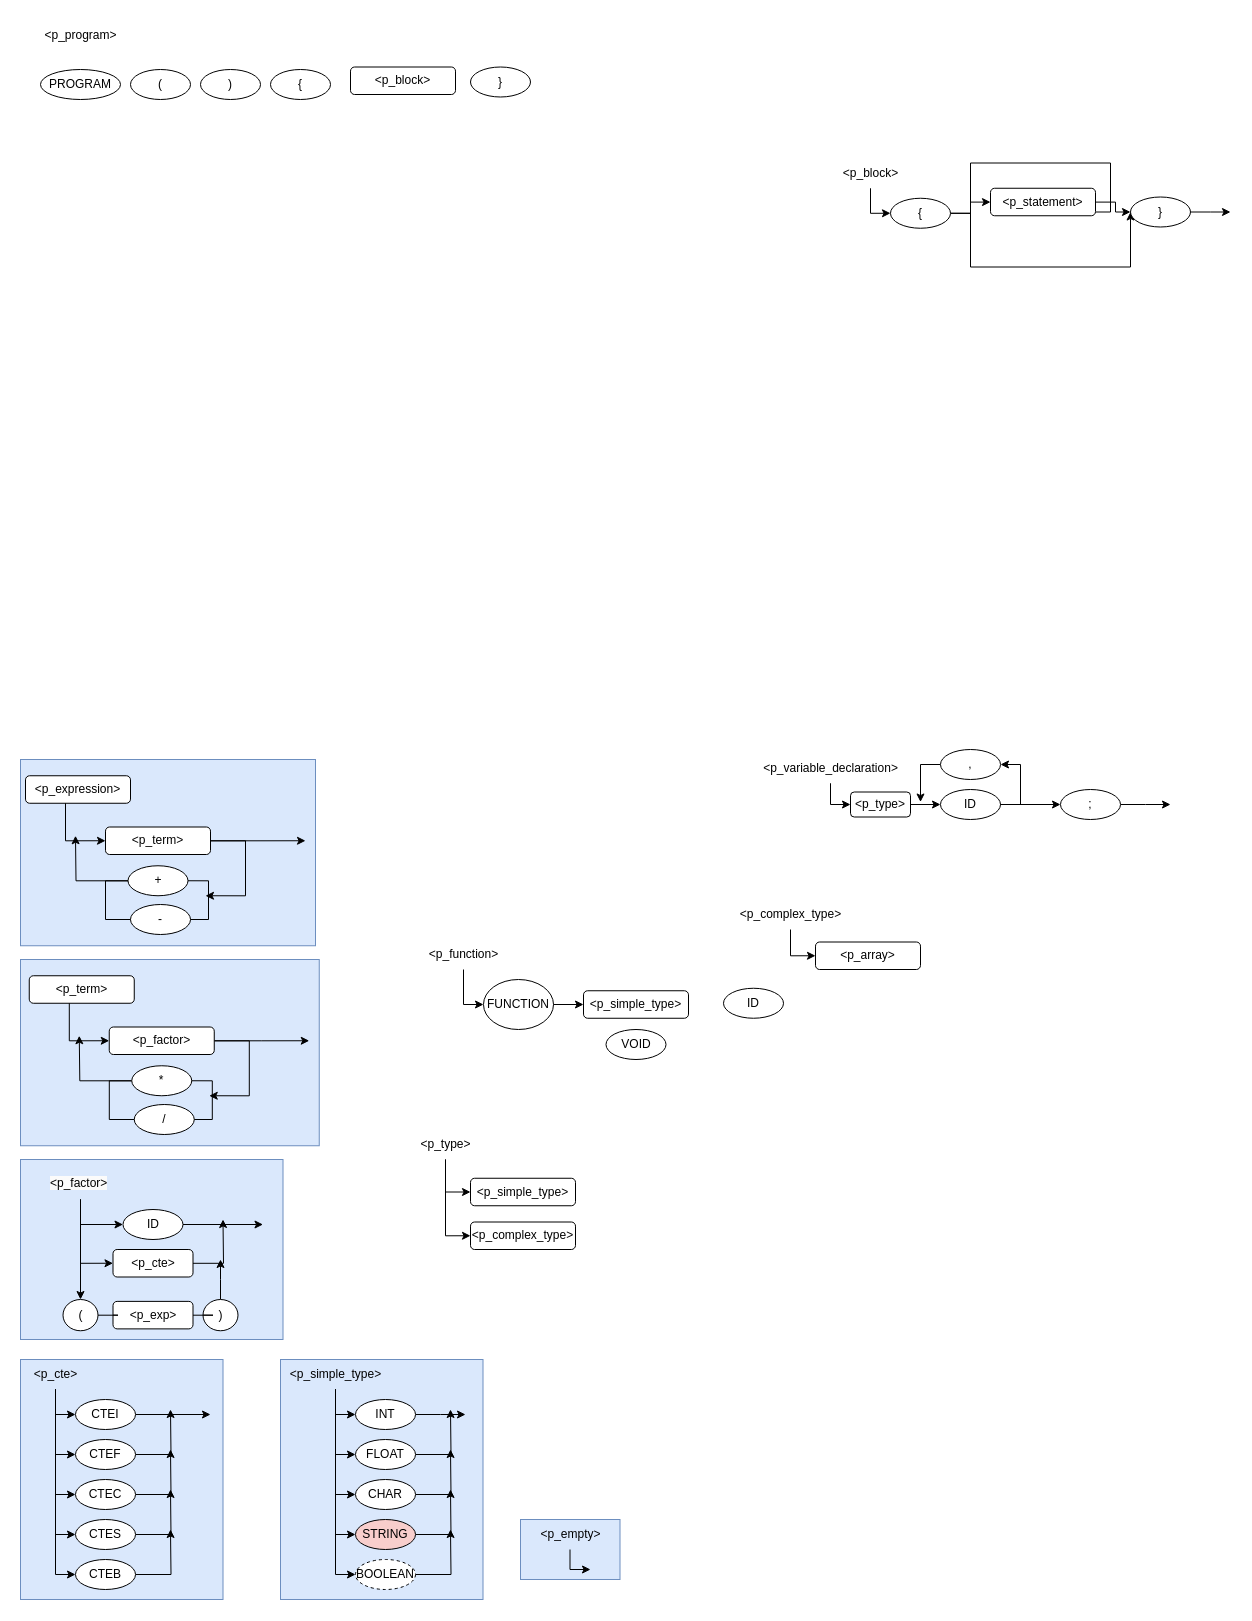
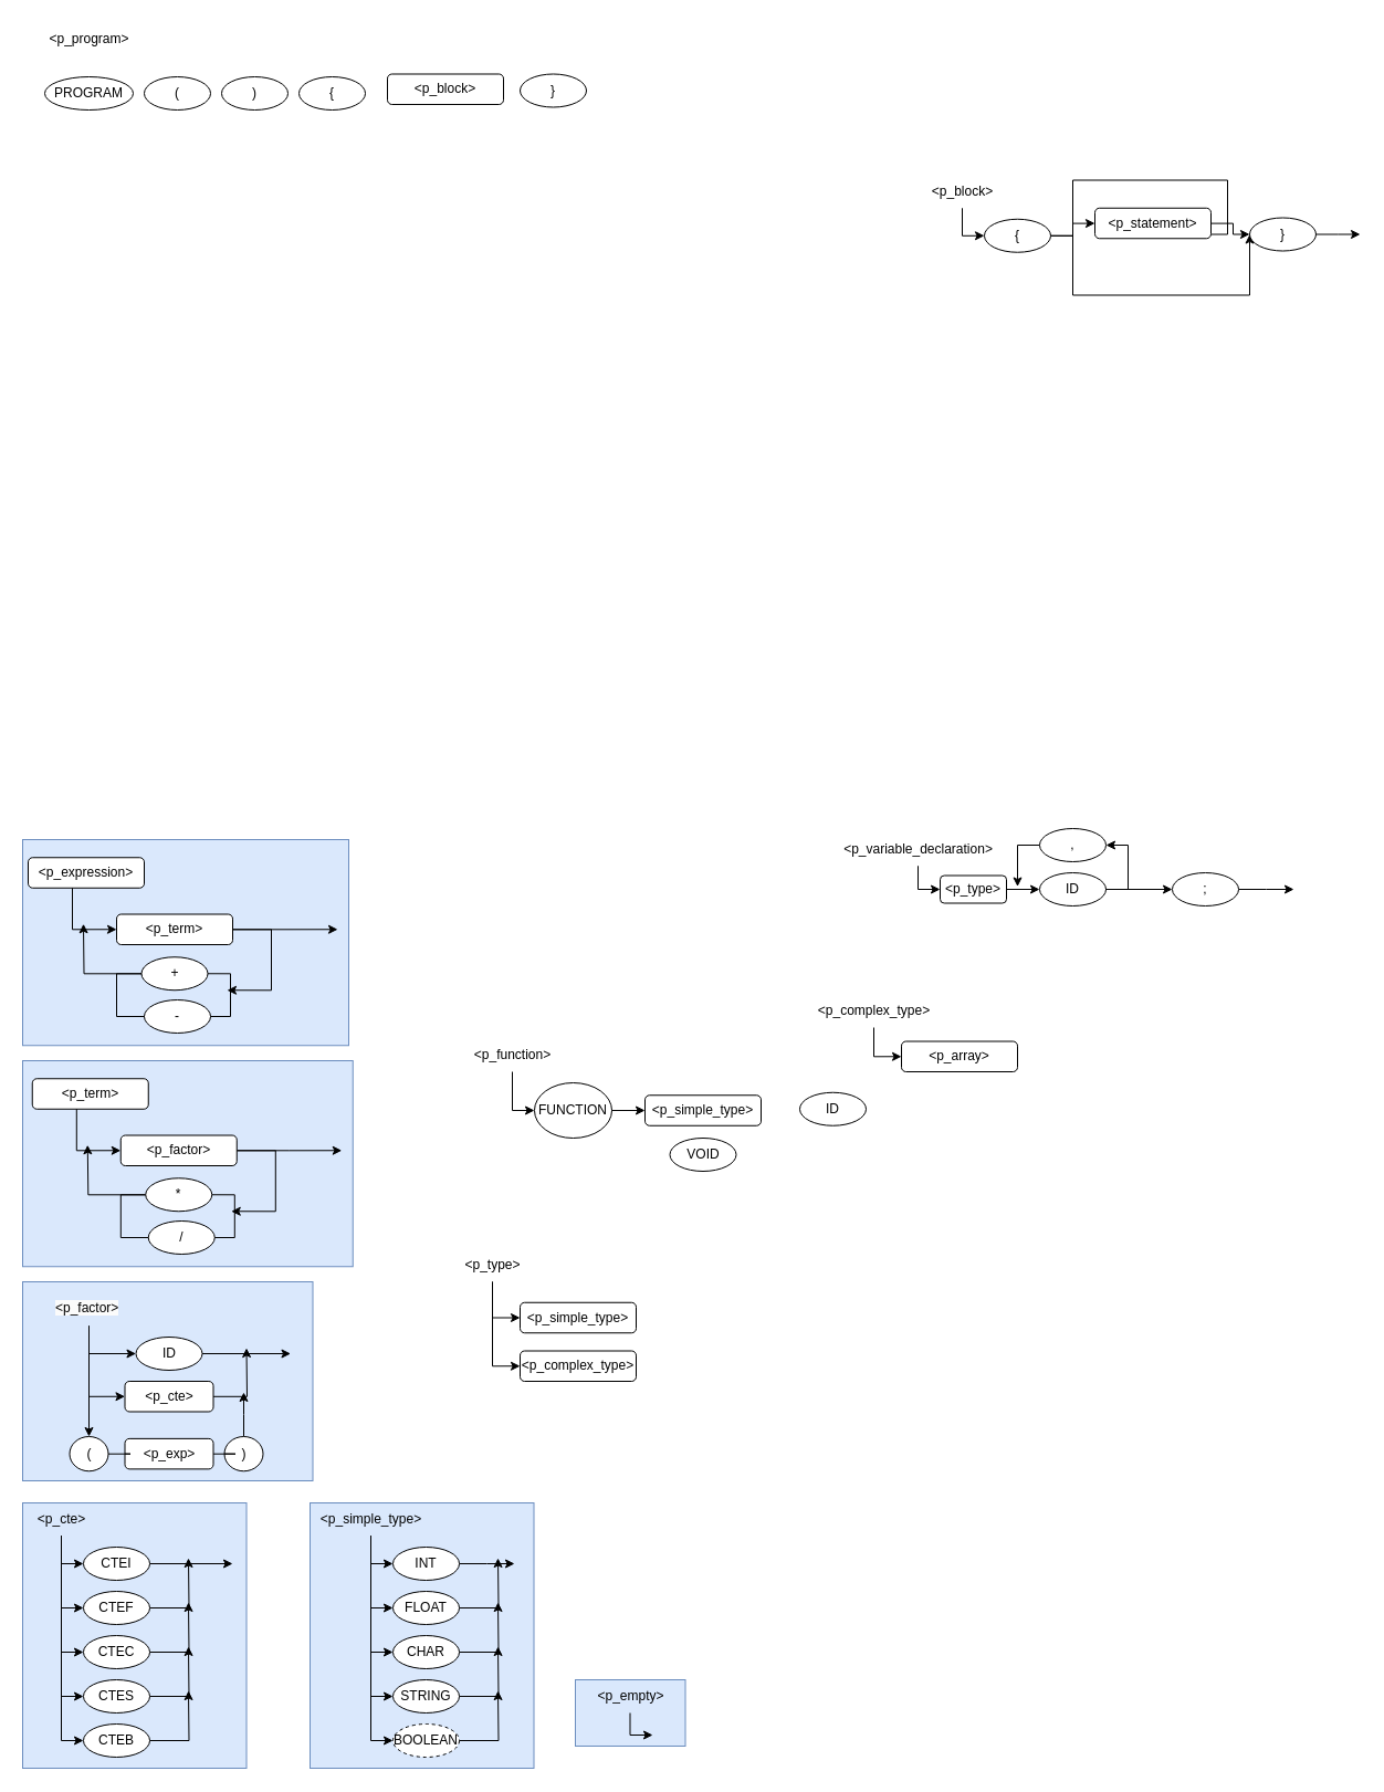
- <mxCell id="119" value="STRING" style="ellipse;whiteSpace=wrap;html=1;movable=1;resizable=1;rotatable=1;deletable=1;editable=1;locked=0;connectable=1;fillColor=#f8cecc;" parent="1" vertex="1"><mxGeometry x="355" y="1519" width="60" height="30" as="geometry" /></mxCell>
+ <mxCell id="119" value="STRING" style="ellipse;whiteSpace=wrap;html=1;movable=1;resizable=1;rotatable=1;deletable=1;editable=1;locked=0;connectable=1;" parent="1" vertex="1"><mxGeometry x="355" y="1519" width="60" height="30" as="geometry" /></mxCell>
